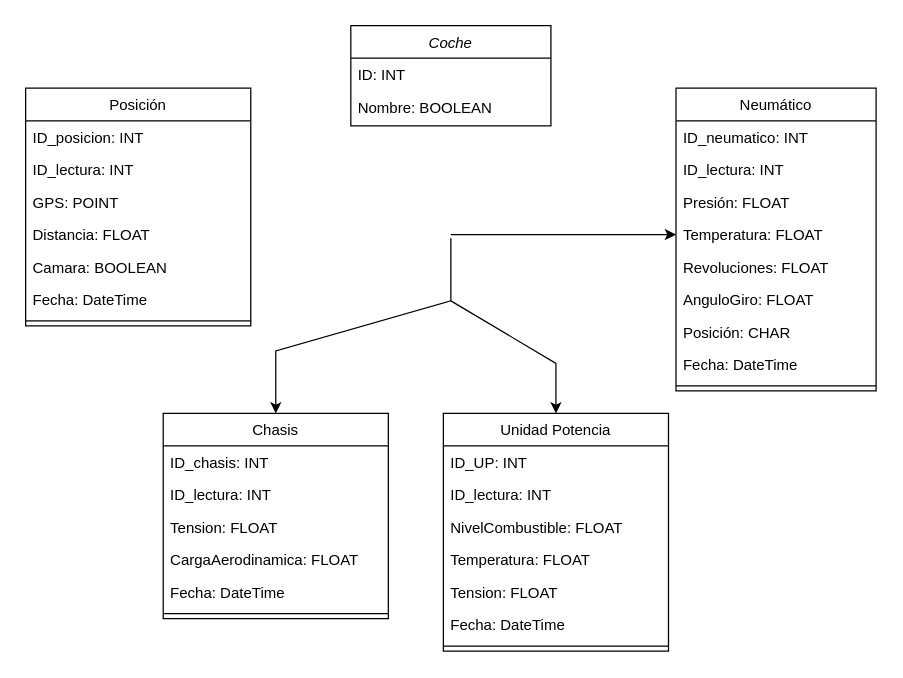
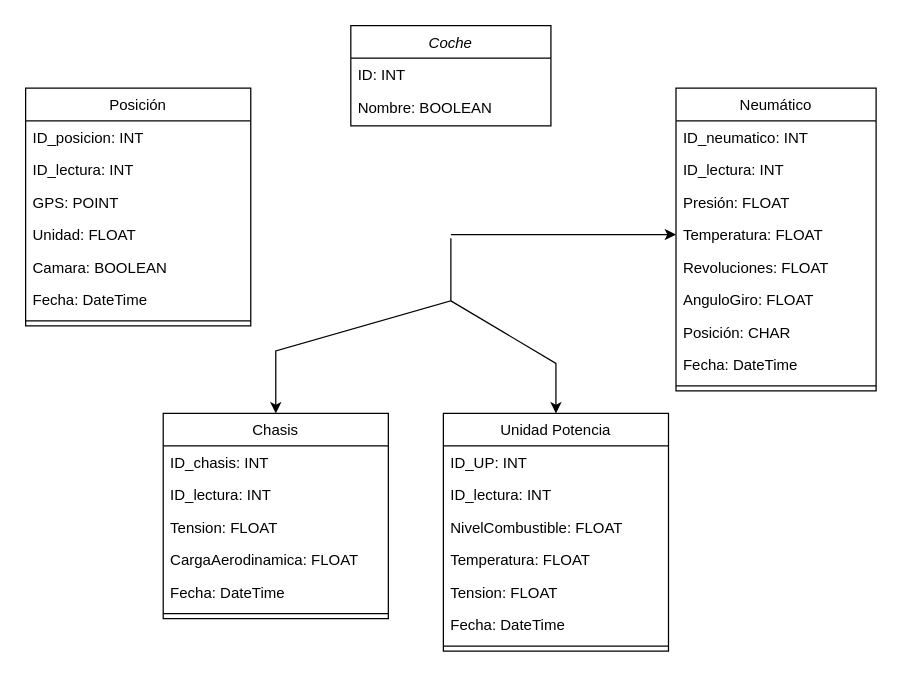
- <mxCell id="34" value="Distancia: FLOAT" style="text;align=left;verticalAlign=top;spacingLeft=4;spacingRight=4;overflow=hidden;rotatable=0;points=[[0,0.5],[1,0.5]];portConstraint=eastwest;" vertex="1" parent="30"><mxGeometry y="104" width="180" height="26" as="geometry" /></mxCell>
+ <mxCell id="34" value="Unidad: FLOAT" style="text;align=left;verticalAlign=top;spacingLeft=4;spacingRight=4;overflow=hidden;rotatable=0;points=[[0,0.5],[1,0.5]];portConstraint=eastwest;" vertex="1" parent="30"><mxGeometry y="104" width="180" height="26" as="geometry" /></mxCell>
